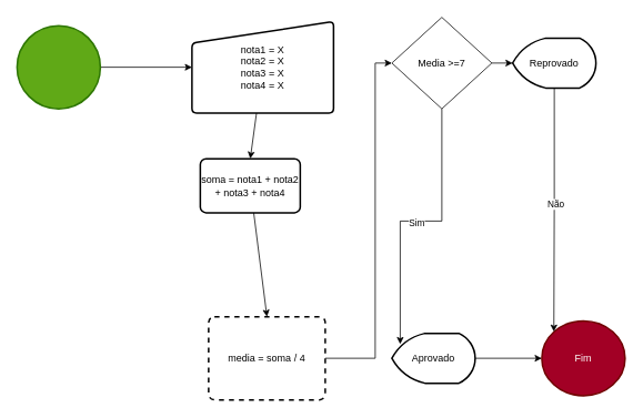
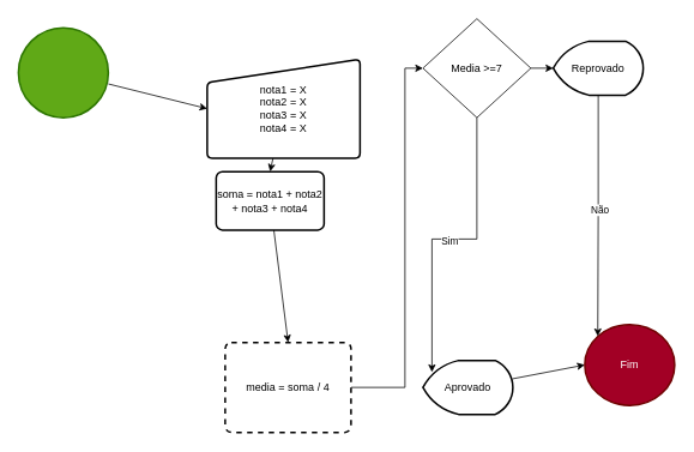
- <mxCell id="5" value="nota1 = X&lt;br&gt;nota2 = X&lt;br&gt;nota3 = X&lt;br&gt;nota4 = X" style="html=1;strokeWidth=2;shape=manualInput;whiteSpace=wrap;rounded=1;size=26;arcSize=11;" parent="1" vertex="1"><mxGeometry x="230" y="25" width="170" height="110" as="geometry" /></mxCell>
+ <mxCell id="5" value="nota1 = X&lt;br&gt;nota2 = X&lt;br&gt;nota3 = X&lt;br&gt;nota4 = X" style="html=1;strokeWidth=2;shape=manualInput;whiteSpace=wrap;rounded=1;size=26;arcSize=11;" parent="1" vertex="1"><mxGeometry x="230" y="65" width="170" height="110" as="geometry" /></mxCell>
- <mxCell id="12" value="Fim" style="strokeWidth=2;html=1;shape=mxgraph.flowchart.start_2;whiteSpace=wrap;fillColor=#a20025;fontColor=#ffffff;strokeColor=#6F0000;" parent="1" vertex="1"><mxGeometry x="650" y="385" width="100" height="90" as="geometry" /></mxCell>
+ <mxCell id="12" value="Fim" style="strokeWidth=2;html=1;shape=mxgraph.flowchart.start_2;whiteSpace=wrap;fillColor=#a20025;fontColor=#ffffff;strokeColor=#6F0000;" parent="1" vertex="1"><mxGeometry x="650" y="360" width="100" height="90" as="geometry" /></mxCell>
